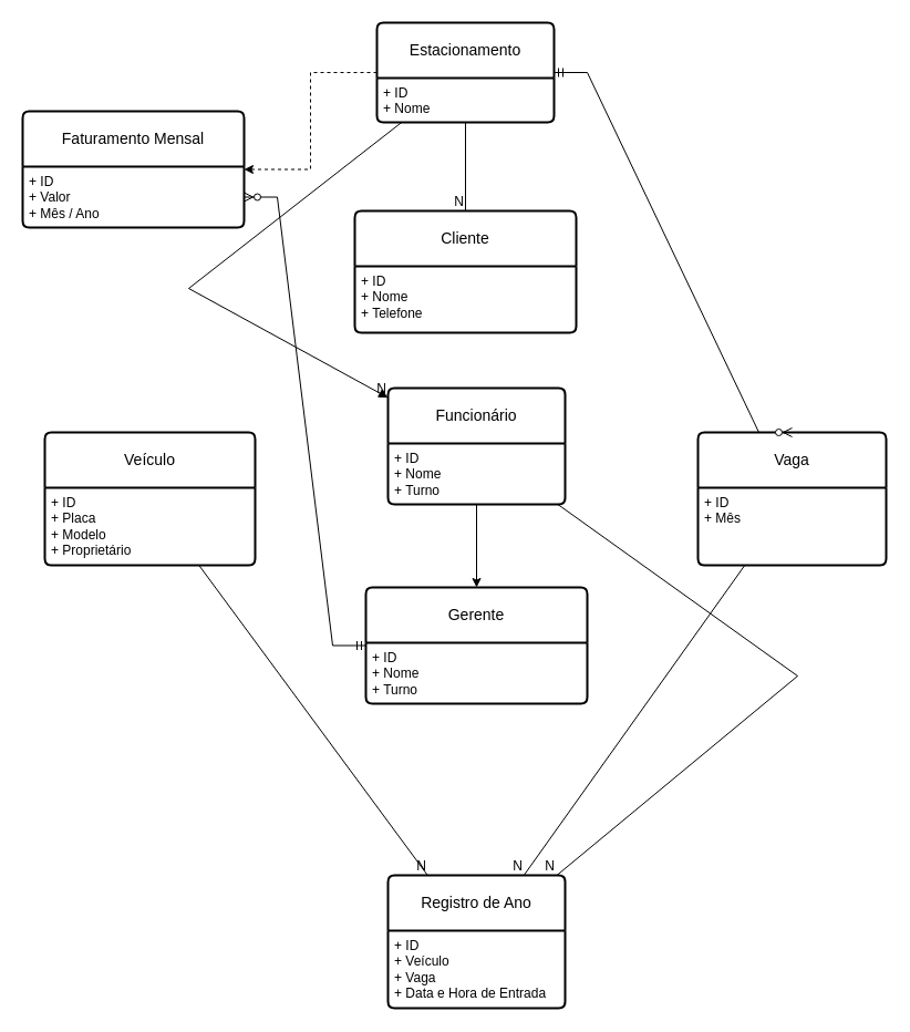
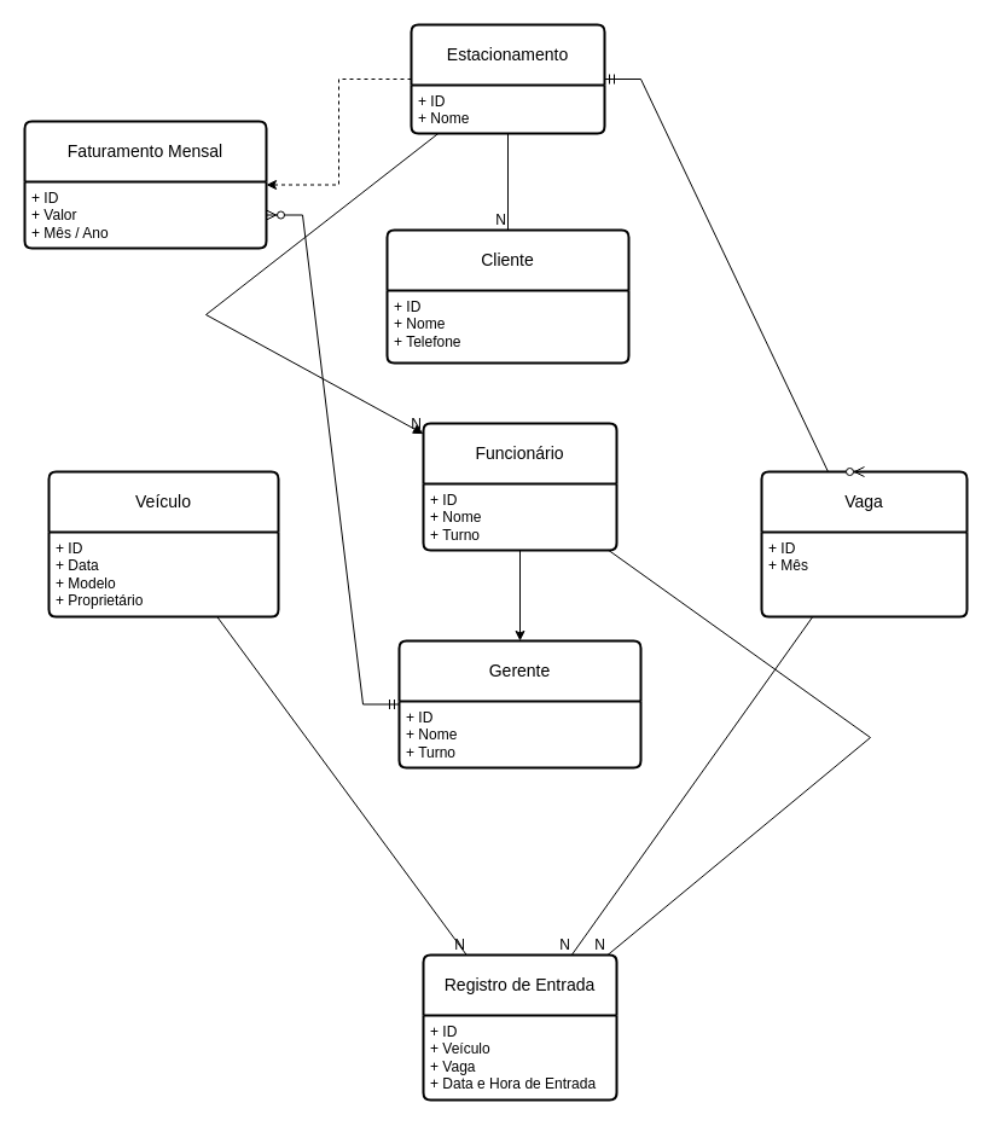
- <mxCell id="7" value="+ ID&lt;br&gt;+ Placa&lt;br&gt;+ Modelo&lt;br&gt;+ Proprietário&lt;br&gt;" style="align=left;strokeColor=none;fillColor=none;spacingLeft=4;fontSize=12;verticalAlign=top;resizable=0;rotatable=0;part=1;html=1;" vertex="1" parent="6"><mxGeometry y="50" width="190" height="70" as="geometry" /></mxCell>
+ <mxCell id="7" value="+ ID&lt;br&gt;+ Data&lt;br&gt;+ Modelo&lt;br&gt;+ Proprietário&lt;br&gt;" style="align=left;strokeColor=none;fillColor=none;spacingLeft=4;fontSize=12;verticalAlign=top;resizable=0;rotatable=0;part=1;html=1;" vertex="1" parent="6"><mxGeometry y="50" width="190" height="70" as="geometry" /></mxCell>
- <mxCell id="13" value="Registro de Ano" style="swimlane;childLayout=stackLayout;horizontal=1;startSize=50;horizontalStack=0;rounded=1;fontSize=14;fontStyle=0;strokeWidth=2;resizeParent=0;resizeLast=1;shadow=0;dashed=0;align=center;arcSize=4;whiteSpace=wrap;html=1;" vertex="1" parent="1"><mxGeometry x="350" y="790" width="160" height="120" as="geometry" /></mxCell>
+ <mxCell id="13" value="Registro de Entrada" style="swimlane;childLayout=stackLayout;horizontal=1;startSize=50;horizontalStack=0;rounded=1;fontSize=14;fontStyle=0;strokeWidth=2;resizeParent=0;resizeLast=1;shadow=0;dashed=0;align=center;arcSize=4;whiteSpace=wrap;html=1;" vertex="1" parent="1"><mxGeometry x="350" y="790" width="160" height="120" as="geometry" /></mxCell>
